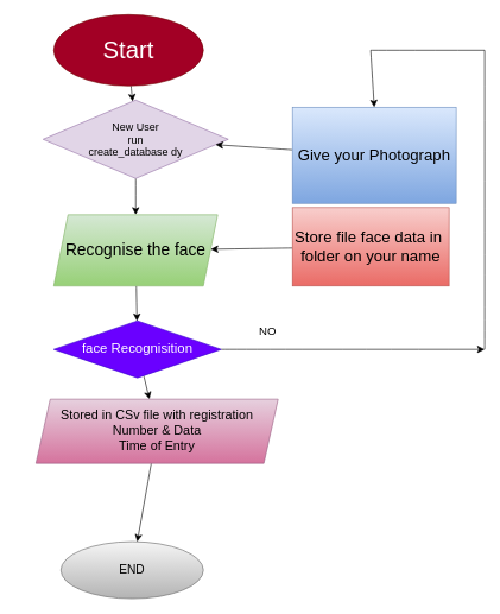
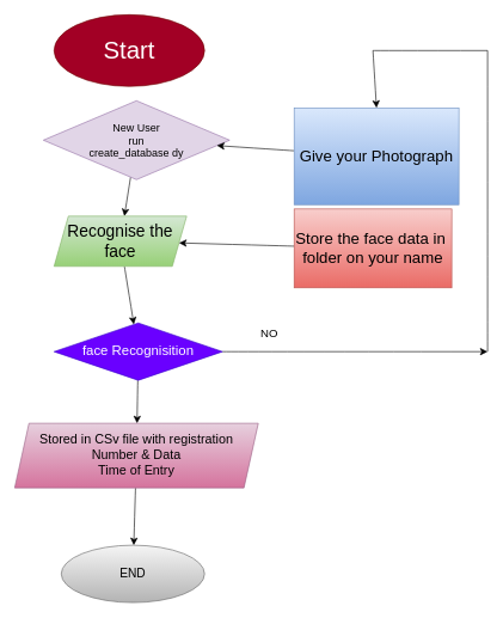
- <mxCell id="2" value="" style="edgeStyle=none;curved=1;rounded=0;orthogonalLoop=1;jettySize=auto;html=1;fontSize=12;startSize=8;endSize=8;labelBackgroundColor=none;fontColor=default;" edge="1" parent="1" source="3" target="5"><mxGeometry relative="1" as="geometry" /></mxCell>
- <mxCell id="18" value="&lt;font style=&quot;font-size: 22px;&quot;&gt;Store file face data in&amp;nbsp;&lt;/font&gt;&lt;div&gt;&lt;font style=&quot;font-size: 22px;&quot;&gt;folder on your name&lt;/font&gt;&lt;/div&gt;" style="rounded=0;whiteSpace=wrap;html=1;labelBackgroundColor=none;fillColor=#f8cecc;gradientColor=#ea6b66;strokeColor=#b85450;" vertex="1" parent="1"><mxGeometry x="410" y="291" width="220" height="110" as="geometry" /></mxCell>
+ <mxCell id="18" value="&lt;font style=&quot;font-size: 22px;&quot;&gt;Store the face data in&amp;nbsp;&lt;/font&gt;&lt;div&gt;&lt;font style=&quot;font-size: 22px;&quot;&gt;folder on your name&lt;/font&gt;&lt;/div&gt;" style="rounded=0;whiteSpace=wrap;html=1;labelBackgroundColor=none;fillColor=#f8cecc;gradientColor=#ea6b66;strokeColor=#b85450;" vertex="1" parent="1"><mxGeometry x="410" y="291" width="220" height="110" as="geometry" /></mxCell>
- <mxCell id="7" value="&lt;font style=&quot;font-size: 23px;&quot;&gt;Recognise the face&lt;/font&gt;" style="shape=parallelogram;perimeter=parallelogramPerimeter;whiteSpace=wrap;html=1;fixedSize=1;labelBackgroundColor=none;fillColor=#d5e8d4;strokeColor=#82b366;gradientColor=#97d077;" vertex="1" parent="1"><mxGeometry x="75" y="301" width="230" height="100" as="geometry" /></mxCell>
+ <mxCell id="7" value="&lt;font style=&quot;font-size: 23px;&quot;&gt;Recognise the face&lt;/font&gt;" style="shape=parallelogram;perimeter=parallelogramPerimeter;whiteSpace=wrap;html=1;fixedSize=1;labelBackgroundColor=none;fillColor=#d5e8d4;strokeColor=#82b366;gradientColor=#97d077;" vertex="1" parent="1"><mxGeometry x="75" y="301" width="185" height="70" as="geometry" /></mxCell>
- <mxCell id="12" value="&lt;font style=&quot;font-size: 18px;&quot;&gt;Stored in CSv file with registration&lt;/font&gt;&lt;div&gt;&lt;font style=&quot;font-size: 18px;&quot;&gt;Number &amp;amp; Data&lt;/font&gt;&lt;/div&gt;&lt;div&gt;&lt;font style=&quot;font-size: 18px;&quot;&gt;Time of Entry&lt;/font&gt;&lt;/div&gt;" style="shape=parallelogram;perimeter=parallelogramPerimeter;whiteSpace=wrap;html=1;fixedSize=1;labelBackgroundColor=none;fillColor=#e6d0de;strokeColor=#996185;gradientColor=#d5739d;" vertex="1" parent="1"><mxGeometry x="50" y="560" width="340" height="90" as="geometry" /></mxCell>
+ <mxCell id="12" value="&lt;font style=&quot;font-size: 18px;&quot;&gt;Stored in CSv file with registration&lt;/font&gt;&lt;div&gt;&lt;font style=&quot;font-size: 18px;&quot;&gt;Number &amp;amp; Data&lt;/font&gt;&lt;/div&gt;&lt;div&gt;&lt;font style=&quot;font-size: 18px;&quot;&gt;Time of Entry&lt;/font&gt;&lt;/div&gt;" style="shape=parallelogram;perimeter=parallelogramPerimeter;whiteSpace=wrap;html=1;fixedSize=1;labelBackgroundColor=none;fillColor=#e6d0de;strokeColor=#996185;gradientColor=#d5739d;" vertex="1" parent="1"><mxGeometry x="20" y="590" width="340" height="90" as="geometry" /></mxCell>
